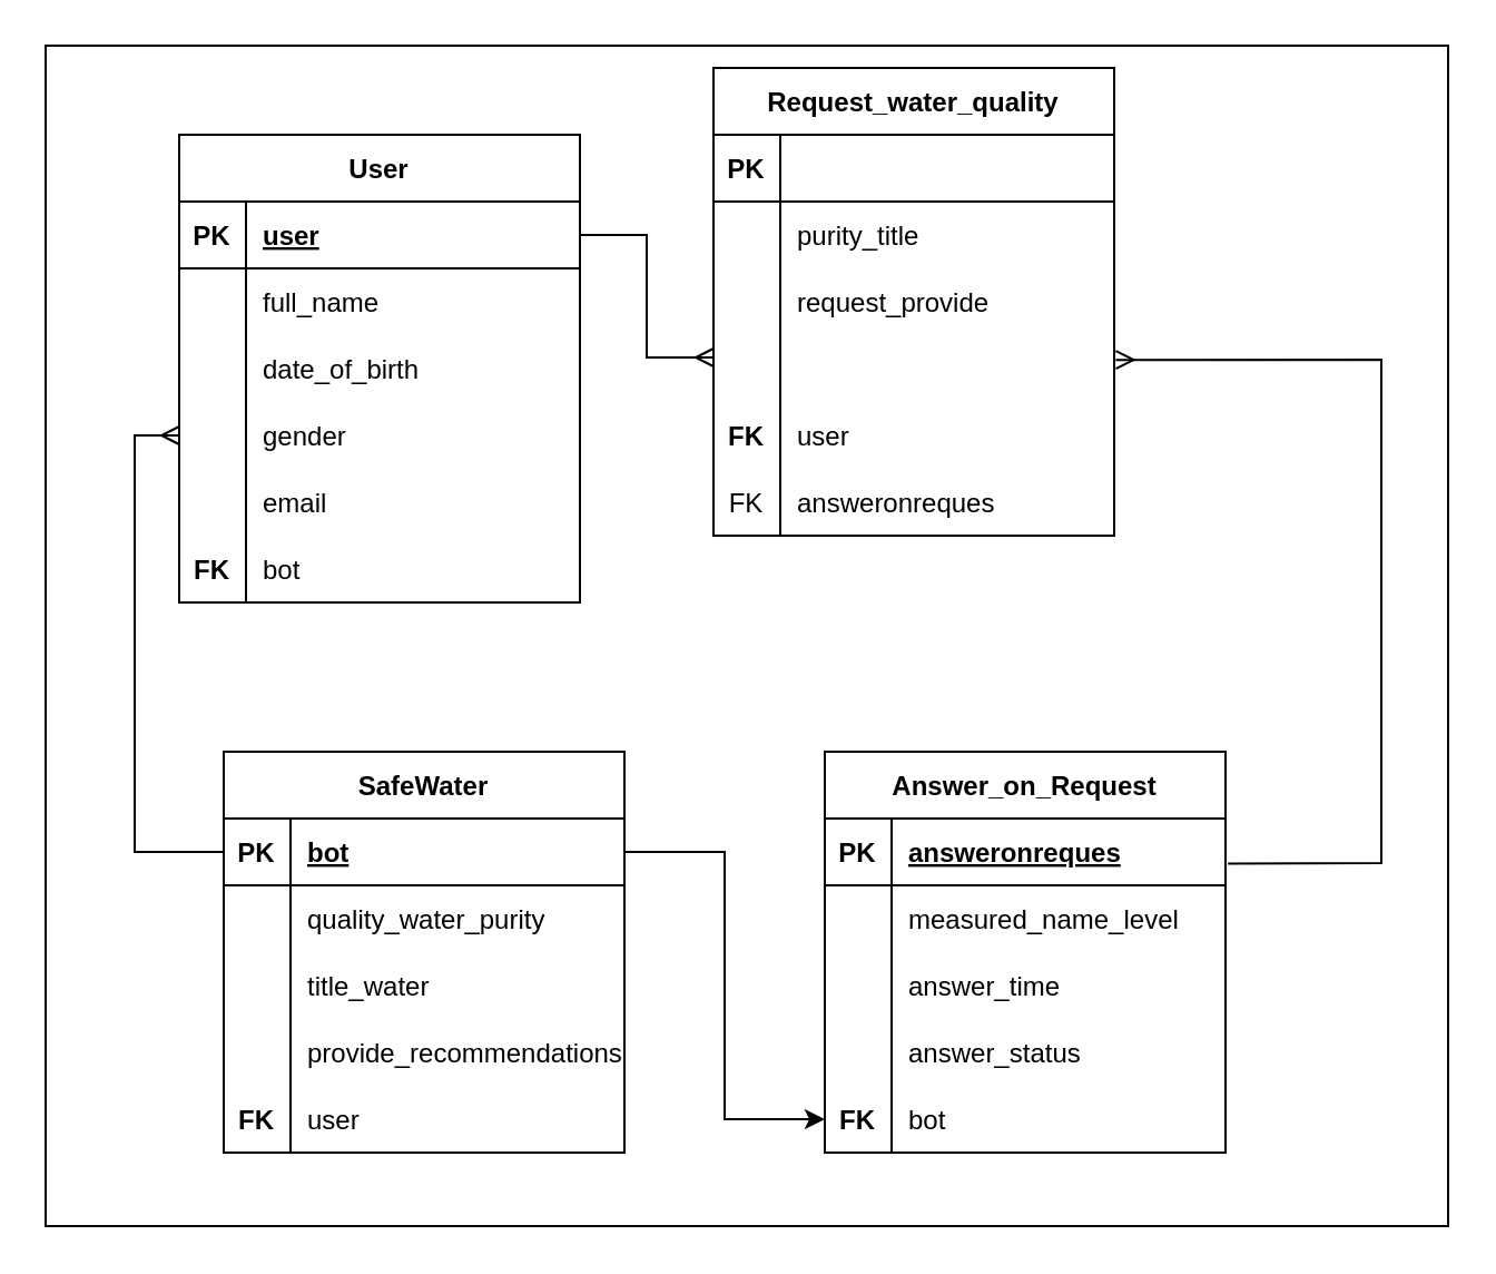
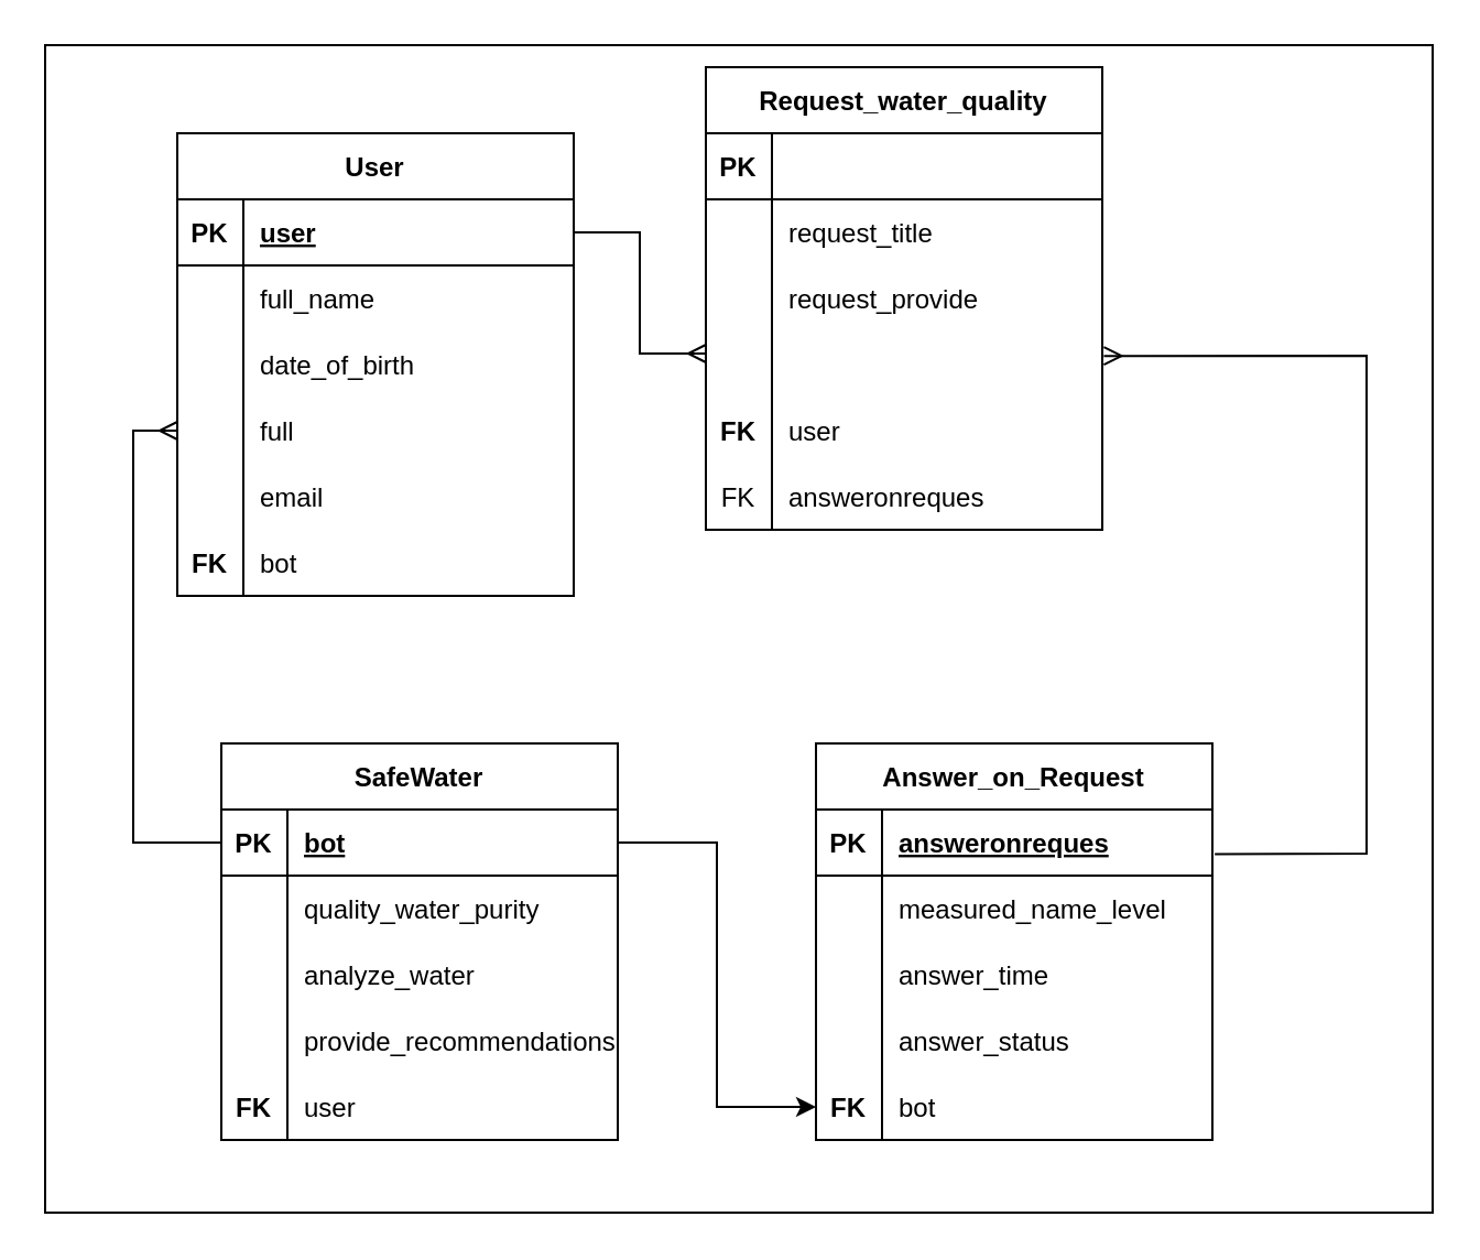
- <mxCell id="40" value="purity_title" style="shape=partialRectangle;connectable=0;fillColor=none;top=0;left=0;bottom=0;right=0;align=left;spacingLeft=6;overflow=hidden;" parent="38" vertex="1"><mxGeometry x="30" width="150" height="30" as="geometry"><mxRectangle width="150" height="30" as="alternateBounds" /></mxGeometry></mxCell>
+ <mxCell id="40" value="request_title" style="shape=partialRectangle;connectable=0;fillColor=none;top=0;left=0;bottom=0;right=0;align=left;spacingLeft=6;overflow=hidden;" parent="38" vertex="1"><mxGeometry x="30" width="150" height="30" as="geometry"><mxRectangle width="150" height="30" as="alternateBounds" /></mxGeometry></mxCell>
- <mxCell id="15" value="gender" style="shape=partialRectangle;connectable=0;fillColor=none;top=0;left=0;bottom=0;right=0;align=left;spacingLeft=6;overflow=hidden;" parent="13" vertex="1"><mxGeometry x="30" width="150" height="30" as="geometry"><mxRectangle width="150" height="30" as="alternateBounds" /></mxGeometry></mxCell>
+ <mxCell id="15" value="full" style="shape=partialRectangle;connectable=0;fillColor=none;top=0;left=0;bottom=0;right=0;align=left;spacingLeft=6;overflow=hidden;" parent="13" vertex="1"><mxGeometry x="30" width="150" height="30" as="geometry"><mxRectangle width="150" height="30" as="alternateBounds" /></mxGeometry></mxCell>
- <mxCell id="28" value="title_water" style="shape=partialRectangle;connectable=0;fillColor=none;top=0;left=0;bottom=0;right=0;align=left;spacingLeft=6;overflow=hidden;" parent="26" vertex="1"><mxGeometry x="30" width="150" height="30" as="geometry"><mxRectangle width="150" height="30" as="alternateBounds" /></mxGeometry></mxCell>
+ <mxCell id="28" value="analyze_water" style="shape=partialRectangle;connectable=0;fillColor=none;top=0;left=0;bottom=0;right=0;align=left;spacingLeft=6;overflow=hidden;" parent="26" vertex="1"><mxGeometry x="30" width="150" height="30" as="geometry"><mxRectangle width="150" height="30" as="alternateBounds" /></mxGeometry></mxCell>
